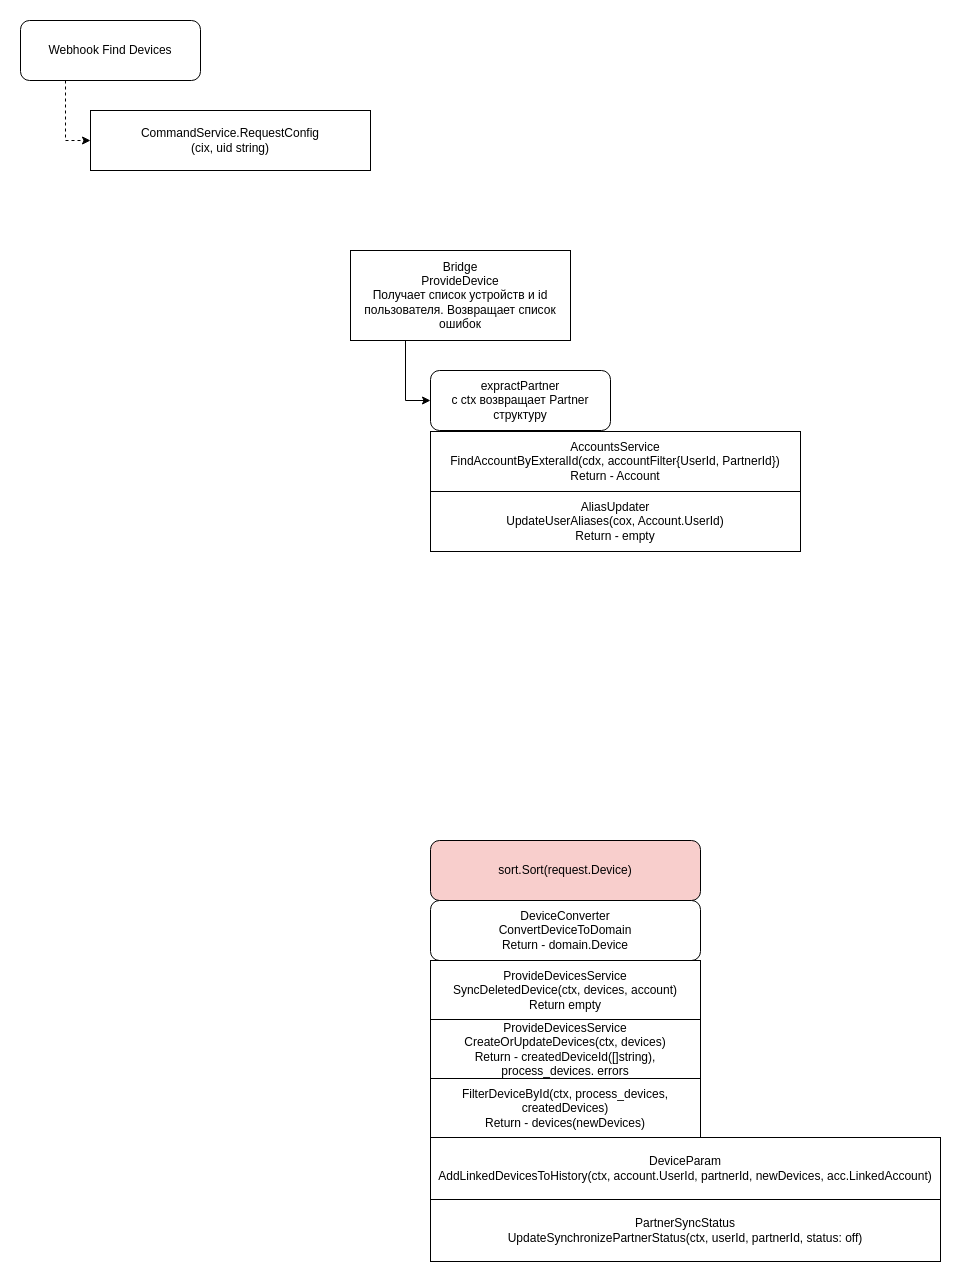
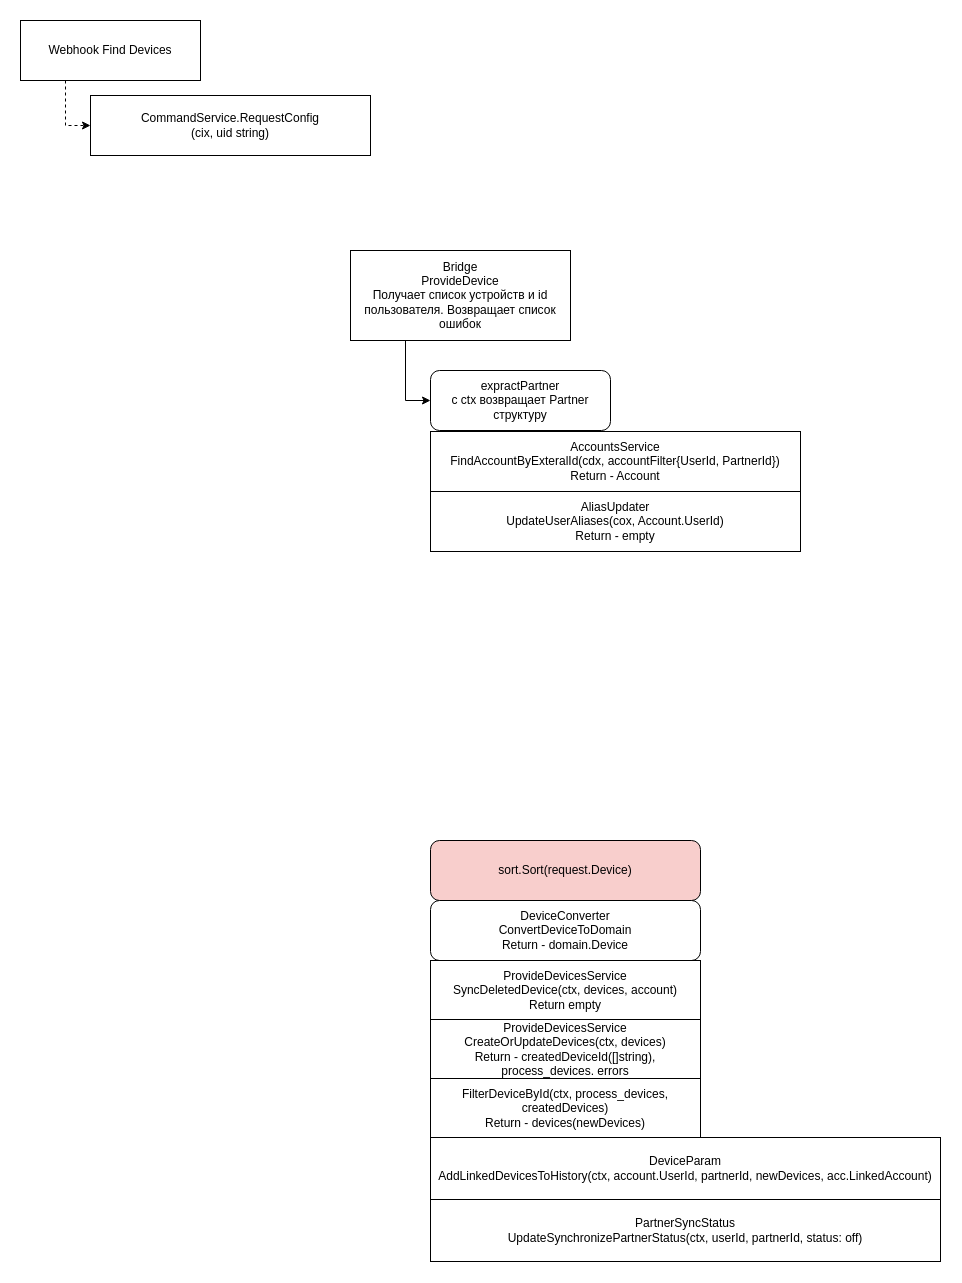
- <mxCell id="3" value="Webhook Find Devices" style="whiteSpace=wrap;html=1;rounded=1;" vertex="1" parent="1"><mxGeometry x="20" y="20" width="180" height="60" as="geometry" /></mxCell>
+ <mxCell id="3" value="Webhook Find Devices" style="rounded=0;whiteSpace=wrap;html=1;" vertex="1" parent="1"><mxGeometry x="20" y="20" width="180" height="60" as="geometry" /></mxCell>
- <mxCell id="4" value="CommandService.RequestConfig&lt;div&gt;(cix, uid string)&lt;/div&gt;" style="rounded=0;whiteSpace=wrap;html=1;" vertex="1" parent="1"><mxGeometry x="90" y="110" width="280" height="60" as="geometry" /></mxCell>
+ <mxCell id="4" value="CommandService.RequestConfig&lt;div&gt;(cix, uid string)&lt;/div&gt;" style="rounded=0;whiteSpace=wrap;html=1;" vertex="1" parent="1"><mxGeometry x="90" y="95" width="280" height="60" as="geometry" /></mxCell>
